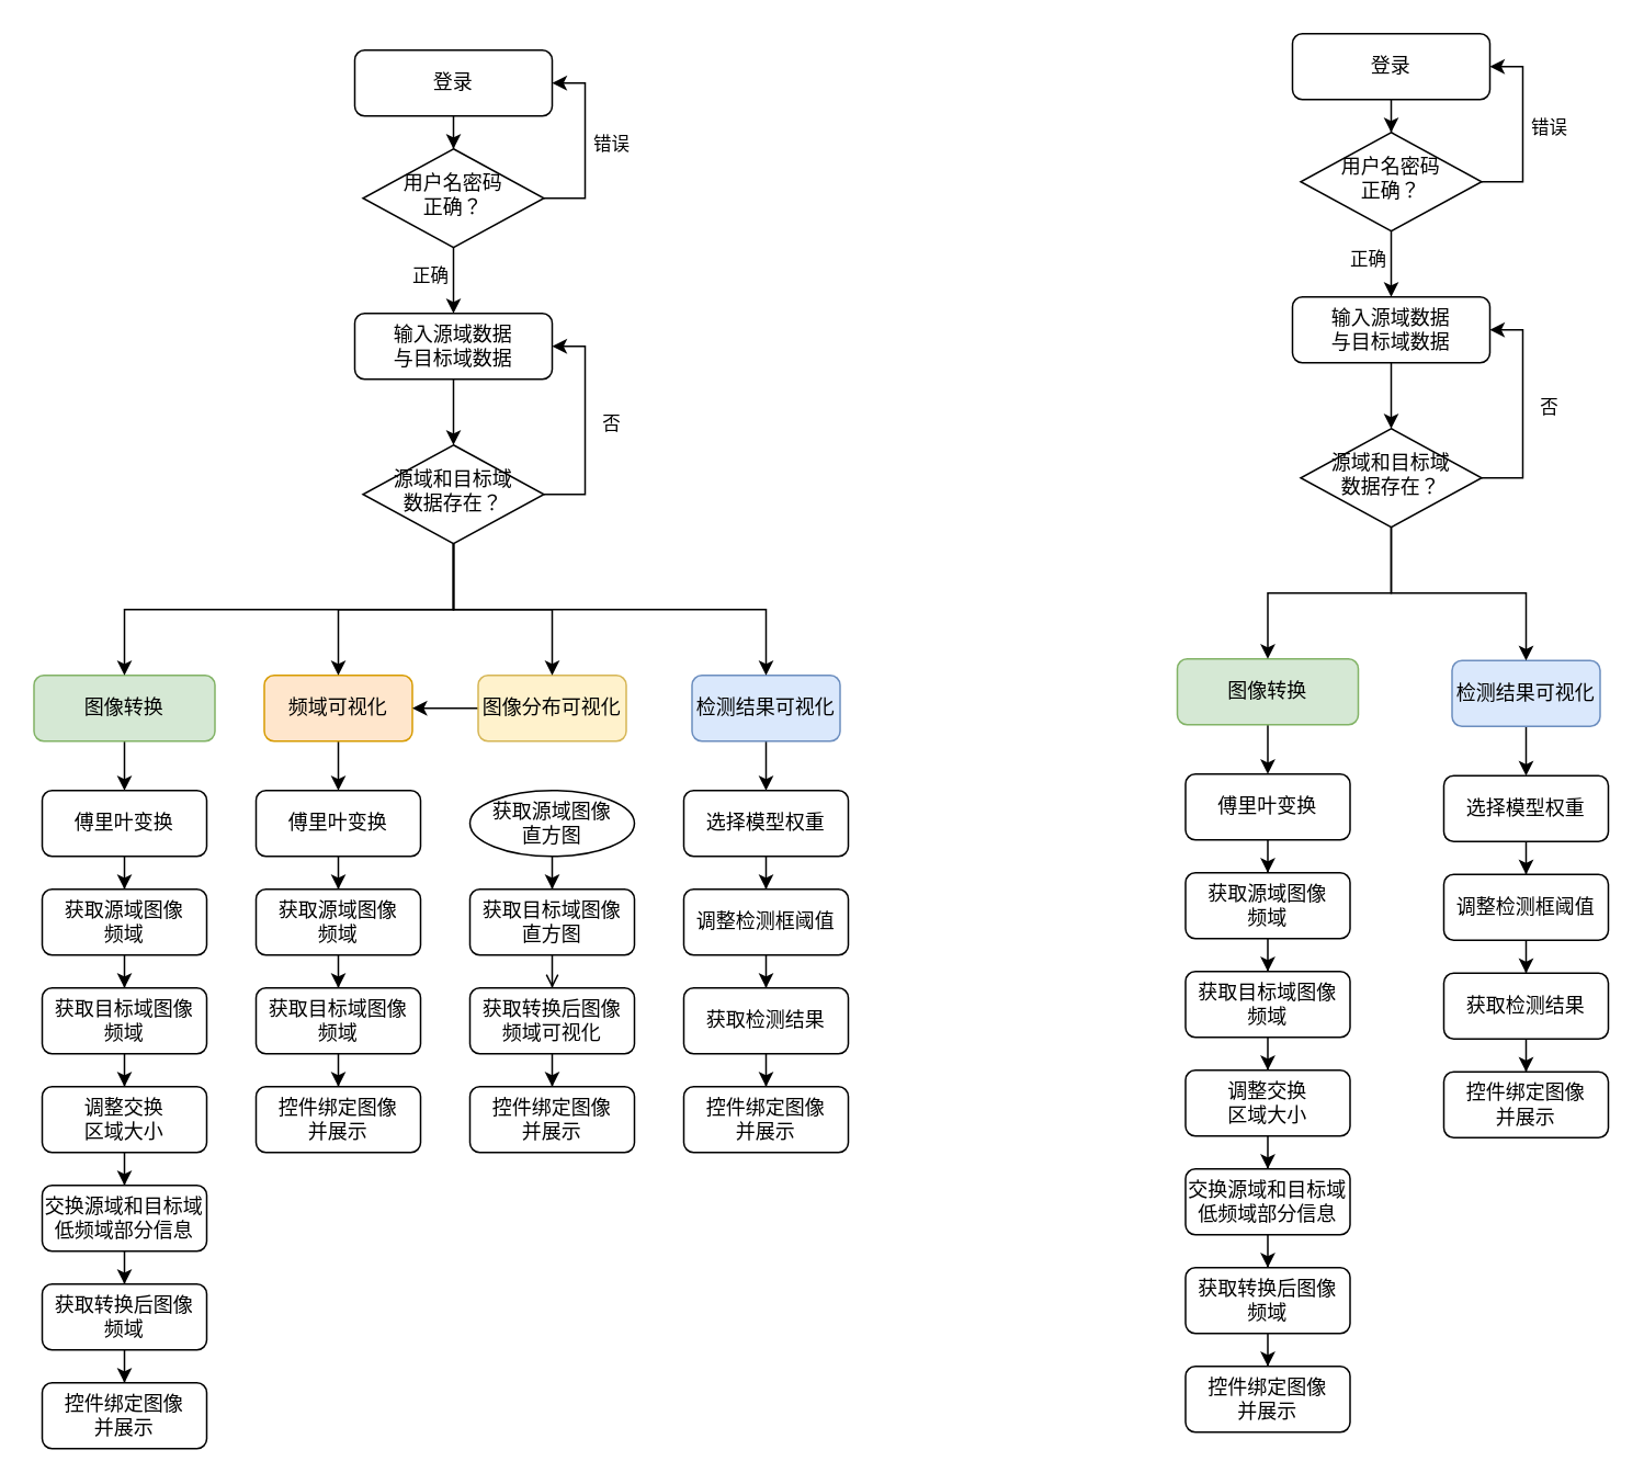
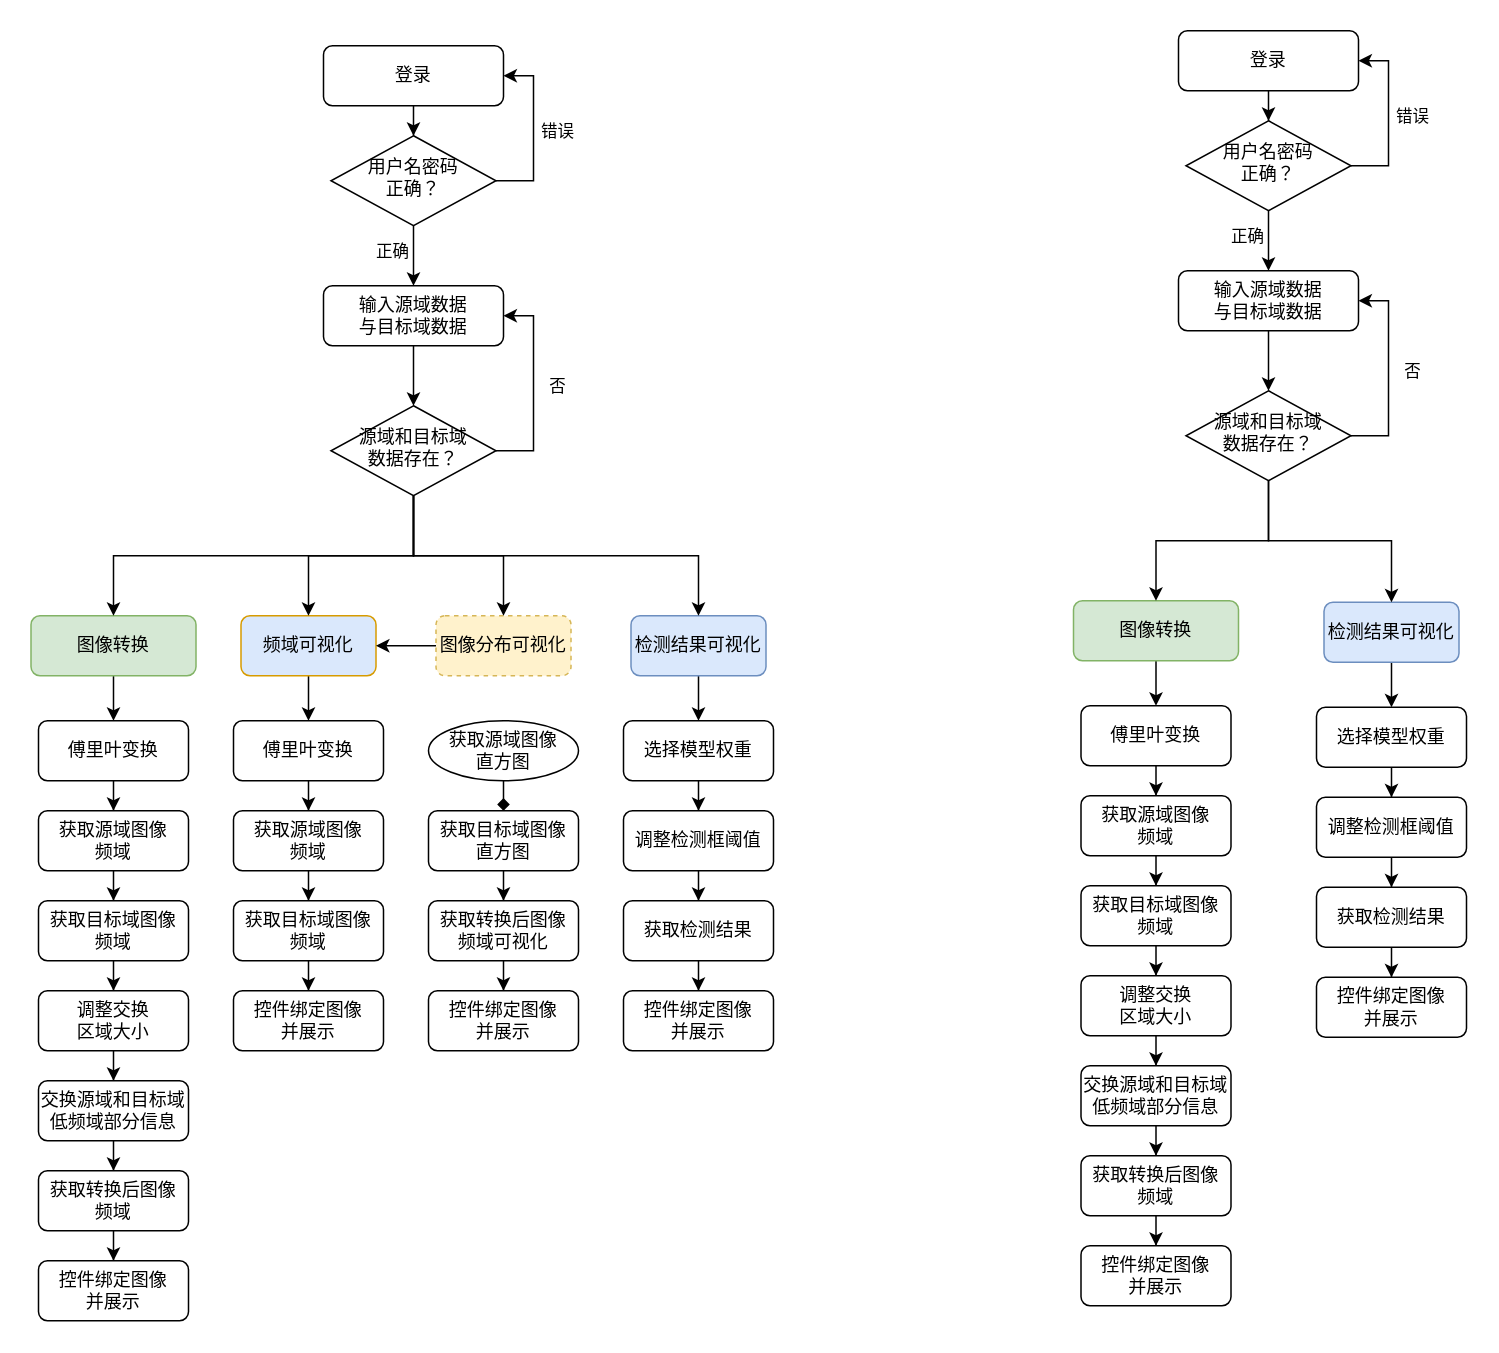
- <mxCell id="7" value="频域可视化" style="rounded=1;whiteSpace=wrap;html=1;fontSize=12;glass=0;strokeWidth=1;shadow=0;fillColor=#ffe6cc;strokeColor=#d79b00;" parent="1" vertex="1"><mxGeometry x="160" y="410" width="90" height="40" as="geometry" /></mxCell>
+ <mxCell id="7" value="频域可视化" style="rounded=1;whiteSpace=wrap;html=1;fontSize=12;glass=0;strokeWidth=1;shadow=0;fillColor=#dae8fc;strokeColor=#d79b00;" parent="1" vertex="1"><mxGeometry x="160" y="410" width="90" height="40" as="geometry" /></mxCell>
- <mxCell id="9" value="图像分布可视化" style="rounded=1;whiteSpace=wrap;html=1;fontSize=12;glass=0;strokeWidth=1;shadow=0;fillColor=#fff2cc;strokeColor=#d6b656;" parent="1" vertex="1"><mxGeometry x="290" y="410" width="90" height="40" as="geometry" /></mxCell>
+ <mxCell id="9" value="图像分布可视化" style="rounded=1;whiteSpace=wrap;html=1;fontSize=12;glass=0;strokeWidth=1;shadow=0;fillColor=#fff2cc;strokeColor=#d6b656;dashed=1;" parent="1" vertex="1"><mxGeometry x="290" y="410" width="90" height="40" as="geometry" /></mxCell>
- <mxCell id="44" style="edgeStyle=orthogonalEdgeStyle;rounded=0;orthogonalLoop=1;jettySize=auto;html=1;entryX=0.5;entryY=0;entryDx=0;entryDy=0;" parent="1" source="45" target="47" edge="1"><mxGeometry relative="1" as="geometry" /></mxCell>
+ <mxCell id="44" style="edgeStyle=orthogonalEdgeStyle;rounded=0;orthogonalLoop=1;jettySize=auto;html=1;entryX=0.5;entryY=0;entryDx=0;entryDy=0;endArrow=diamond;" parent="1" source="45" target="47" edge="1"><mxGeometry relative="1" as="geometry" /></mxCell>
- <mxCell id="46" style="edgeStyle=orthogonalEdgeStyle;rounded=0;orthogonalLoop=1;jettySize=auto;html=1;entryX=0.5;entryY=0;entryDx=0;entryDy=0;endArrow=open;" parent="1" source="47" target="49" edge="1"><mxGeometry relative="1" as="geometry" /></mxCell>
+ <mxCell id="46" style="edgeStyle=orthogonalEdgeStyle;rounded=0;orthogonalLoop=1;jettySize=auto;html=1;entryX=0.5;entryY=0;entryDx=0;entryDy=0;" parent="1" source="47" target="49" edge="1"><mxGeometry relative="1" as="geometry" /></mxCell>
